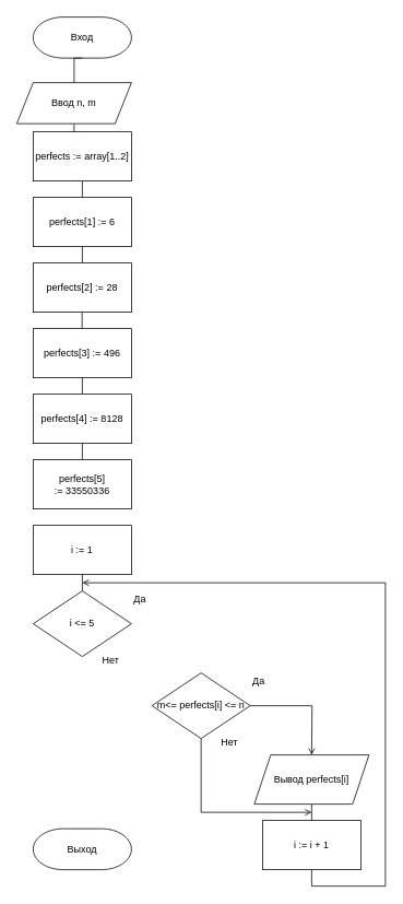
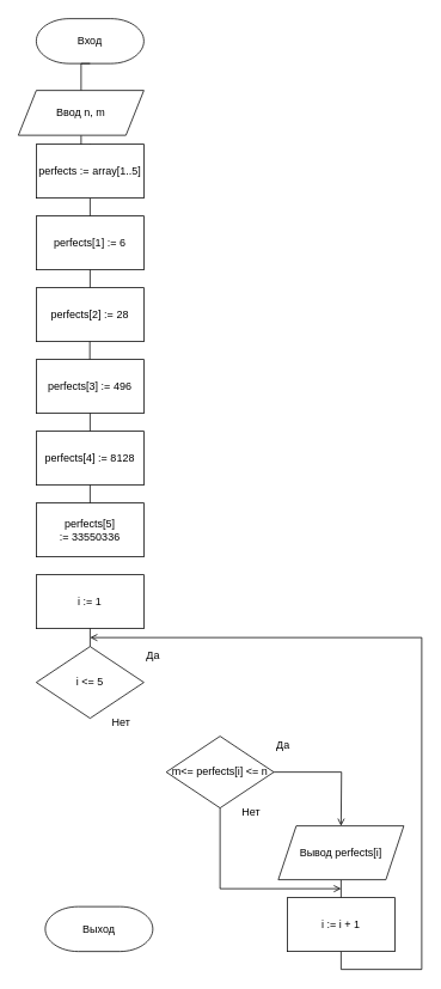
- <mxCell id="17" value="perfects := array[1..2]" style="rounded=0;whiteSpace=wrap;html=1;" vertex="1" parent="1"><mxGeometry x="40" y="160" width="120" height="60" as="geometry" /></mxCell>
+ <mxCell id="17" value="perfects := array[1..5]" style="rounded=0;whiteSpace=wrap;html=1;" vertex="1" parent="1"><mxGeometry x="40" y="160" width="120" height="60" as="geometry" /></mxCell>
- <mxCell id="27" value="Выход" style="strokeWidth=1;html=1;shape=mxgraph.flowchart.terminator;whiteSpace=wrap;" vertex="1" parent="1"><mxGeometry x="40" y="1010" width="120" height="50" as="geometry" /></mxCell>
+ <mxCell id="27" value="Выход" style="strokeWidth=1;html=1;shape=mxgraph.flowchart.terminator;whiteSpace=wrap;" vertex="1" parent="1"><mxGeometry x="50" y="1010" width="120" height="50" as="geometry" /></mxCell>
